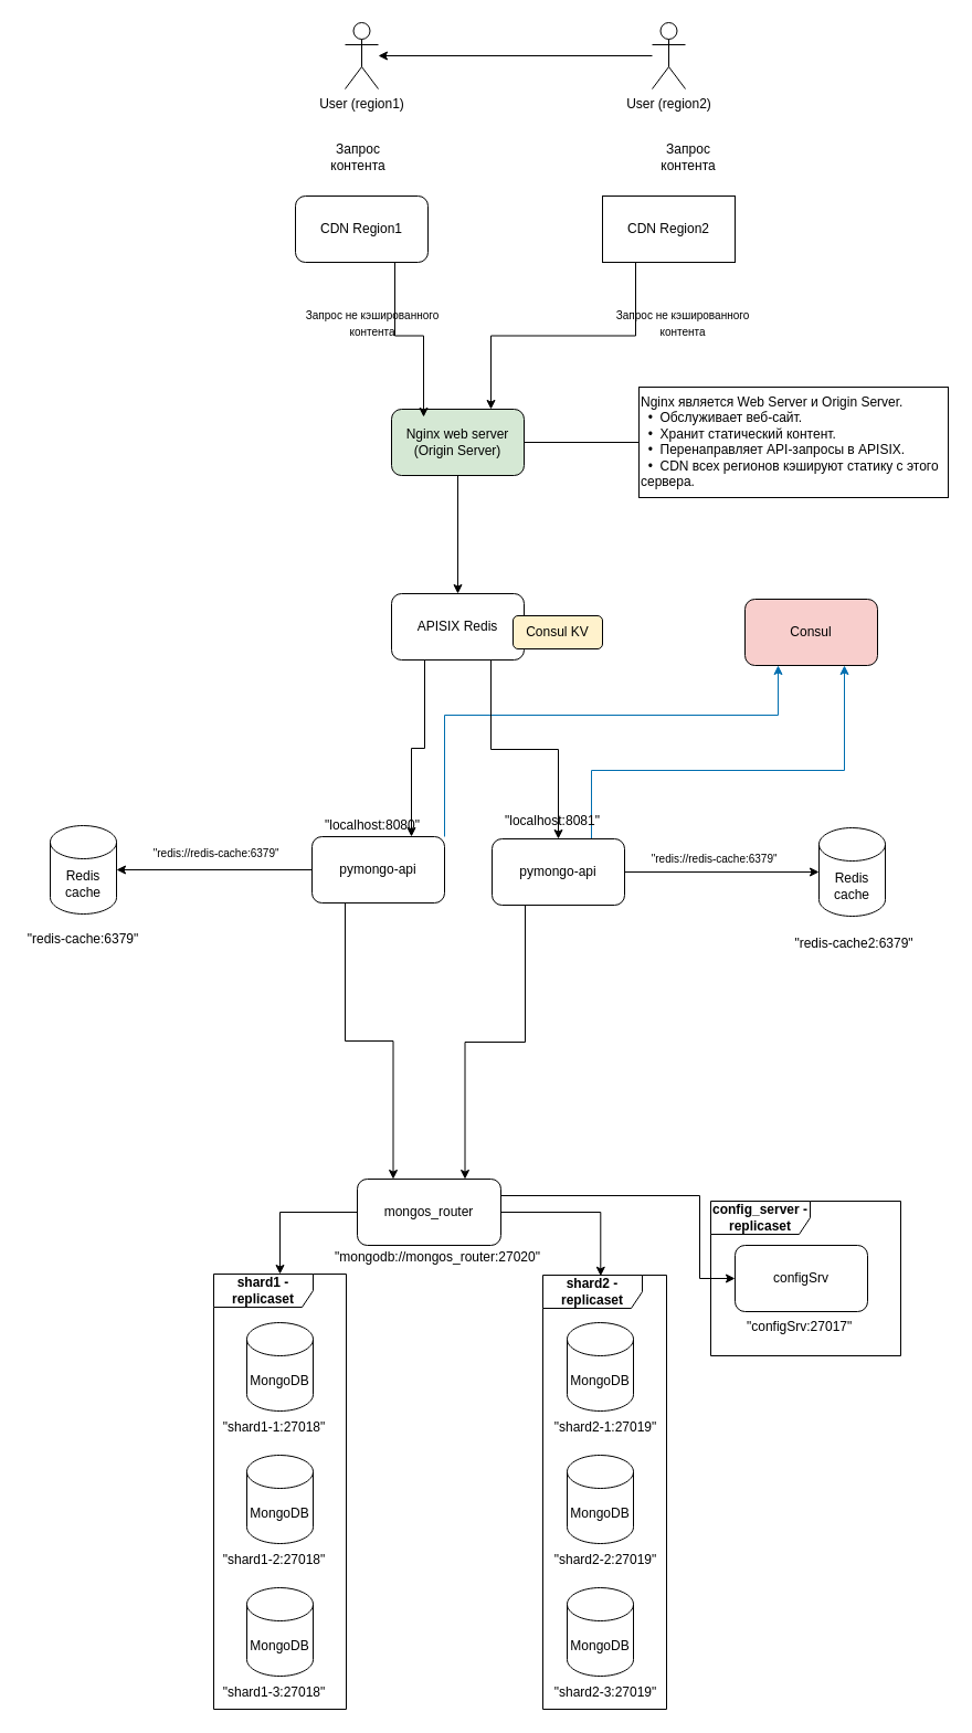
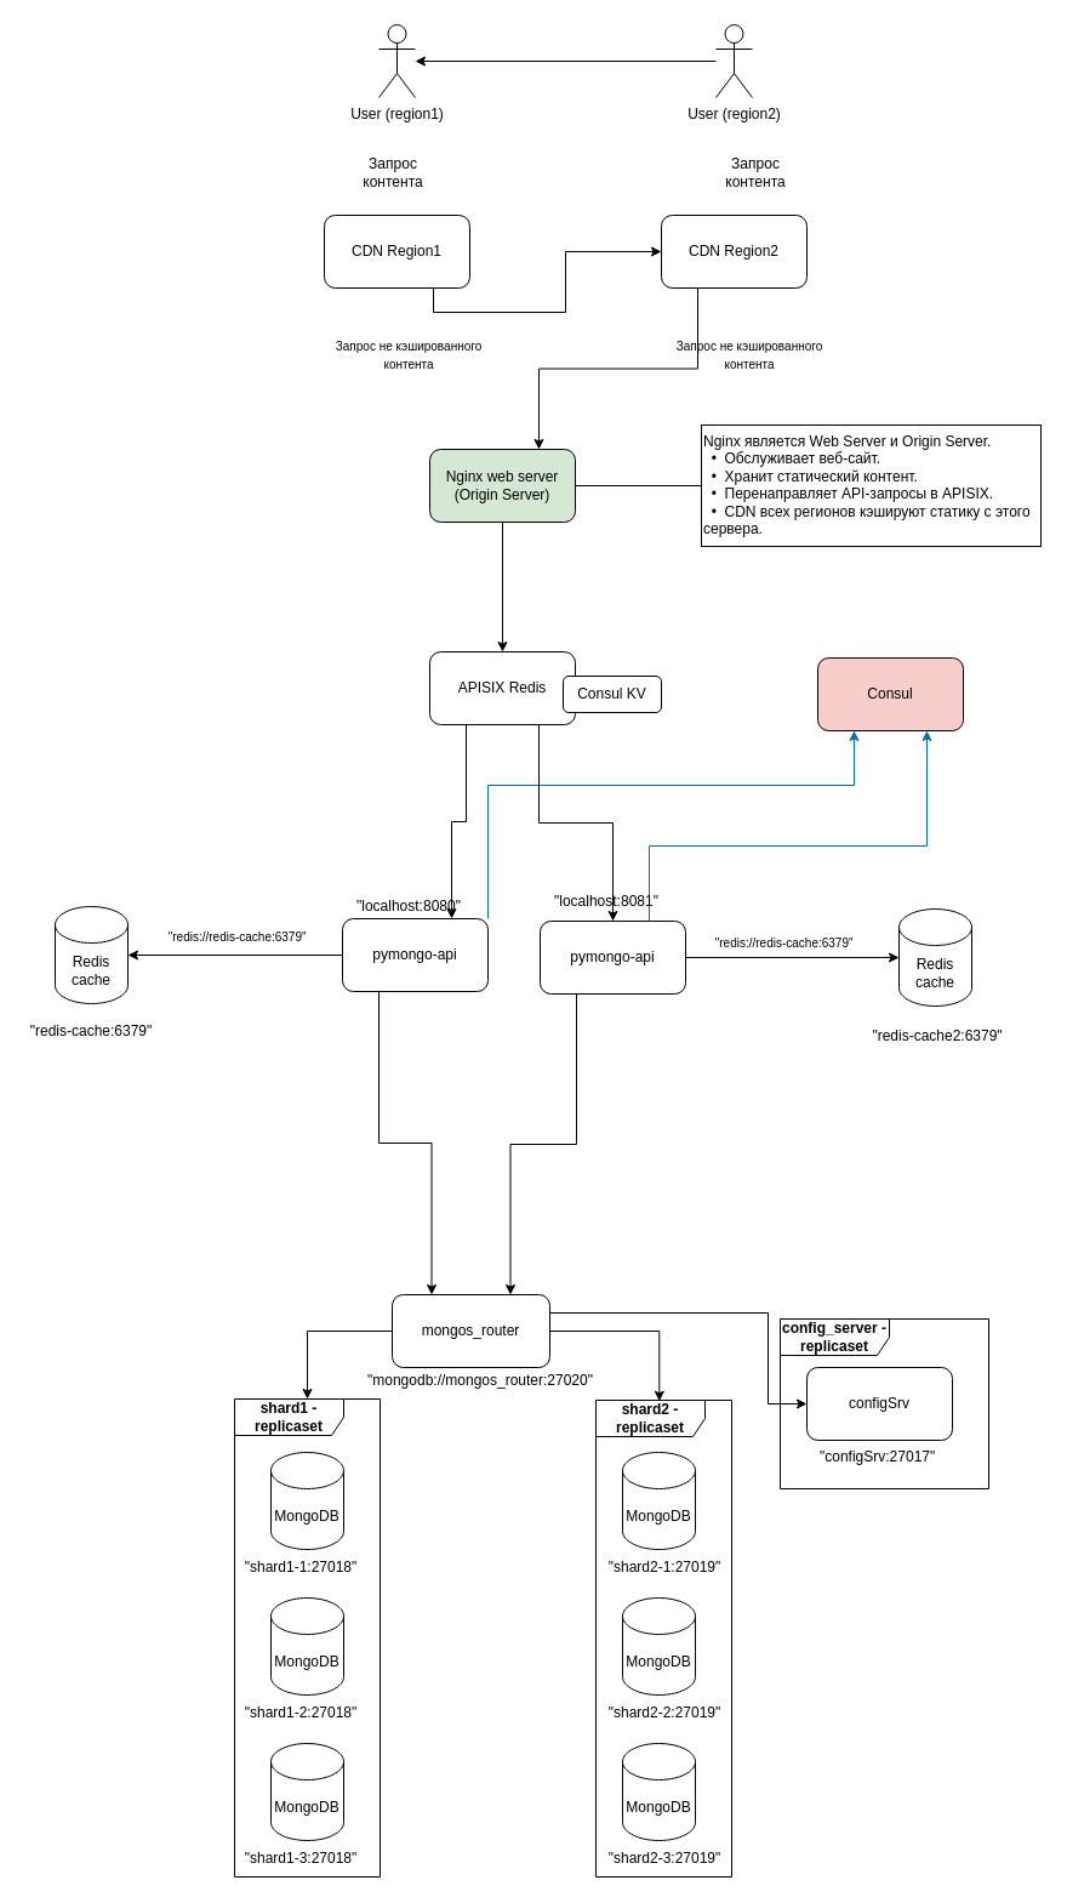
- <mxCell id="51" value="CDN Region2" style="whiteSpace=wrap;html=1;rounded=0;" vertex="1" parent="1"><mxGeometry x="545" y="177" width="120" height="60" as="geometry" /></mxCell>
+ <mxCell id="51" value="CDN Region2" style="rounded=1;whiteSpace=wrap;html=1;" vertex="1" parent="1"><mxGeometry x="545" y="177" width="120" height="60" as="geometry" /></mxCell>
- <mxCell id="57" style="edgeStyle=orthogonalEdgeStyle;rounded=0;orthogonalLoop=1;jettySize=auto;html=1;exitX=0.75;exitY=1;exitDx=0;exitDy=0;entryX=0.242;entryY=0.117;entryDx=0;entryDy=0;entryPerimeter=0;" edge="1" parent="1" source="49" target="47"><mxGeometry relative="1" as="geometry" /></mxCell>
+ <mxCell id="57" style="edgeStyle=orthogonalEdgeStyle;rounded=0;orthogonalLoop=1;jettySize=auto;html=1;exitX=0.75;exitY=1;exitDx=0;exitDy=0;" edge="1" parent="1" source="49" target="51"><mxGeometry relative="1" as="geometry" /></mxCell>
- <mxCell id="43" value="Consul KV" style="rounded=1;whiteSpace=wrap;html=1;fillColor=#fff2cc;" parent="1" vertex="1"><mxGeometry x="464" y="557" width="81" height="30" as="geometry" /></mxCell>
+ <mxCell id="43" value="Consul KV" style="rounded=1;whiteSpace=wrap;html=1;" parent="1" vertex="1"><mxGeometry x="464" y="557" width="81" height="30" as="geometry" /></mxCell>
